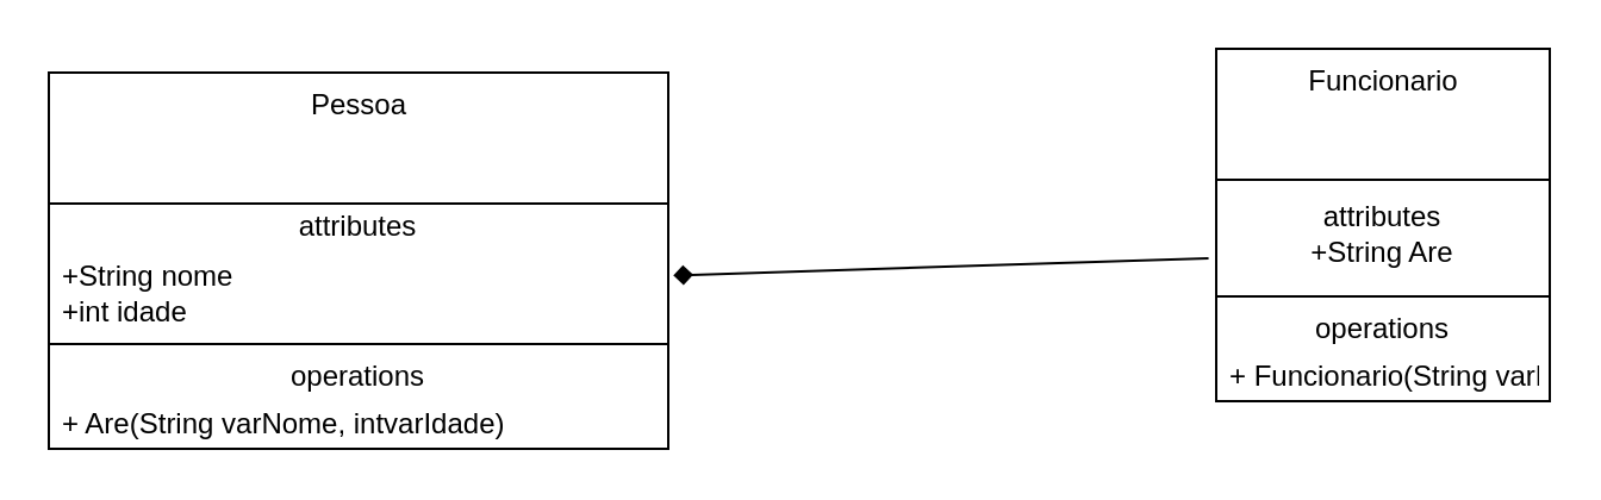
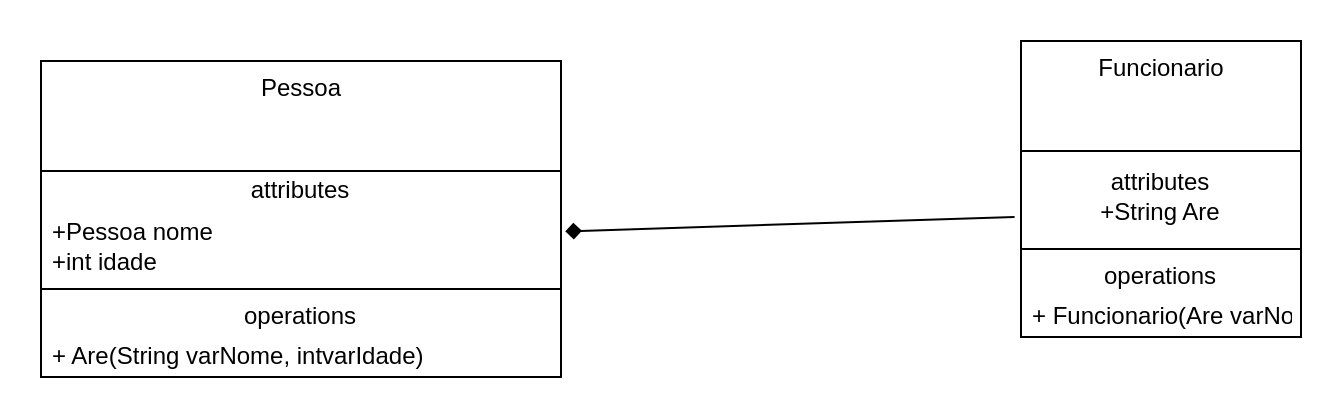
- <mxCell id="4" value="+String nome&lt;br&gt;+int idade" style="text;html=1;strokeColor=none;fillColor=none;align=left;verticalAlign=middle;spacingLeft=4;spacingRight=4;overflow=hidden;rotatable=0;points=[[0,0.5],[1,0.5]];portConstraint=eastwest;" vertex="1" parent="2"><mxGeometry y="75" width="260" height="35" as="geometry" /></mxCell>
+ <mxCell id="4" value="+Pessoa nome&lt;br&gt;+int idade" style="text;html=1;strokeColor=none;fillColor=none;align=left;verticalAlign=middle;spacingLeft=4;spacingRight=4;overflow=hidden;rotatable=0;points=[[0,0.5],[1,0.5]];portConstraint=eastwest;" vertex="1" parent="2"><mxGeometry y="75" width="260" height="35" as="geometry" /></mxCell>
- <mxCell id="12" value="+ Funcionario(String varNome, intvarIdade)" style="text;html=1;strokeColor=none;fillColor=none;align=left;verticalAlign=middle;spacingLeft=4;spacingRight=4;overflow=hidden;rotatable=0;points=[[0,0.5],[1,0.5]];portConstraint=eastwest;" vertex="1" parent="8"><mxGeometry y="128" width="140" height="20" as="geometry" /></mxCell>
+ <mxCell id="12" value="+ Funcionario(Are varNome, intvarIdade)" style="text;html=1;strokeColor=none;fillColor=none;align=left;verticalAlign=middle;spacingLeft=4;spacingRight=4;overflow=hidden;rotatable=0;points=[[0,0.5],[1,0.5]];portConstraint=eastwest;" vertex="1" parent="8"><mxGeometry y="128" width="140" height="20" as="geometry" /></mxCell>
